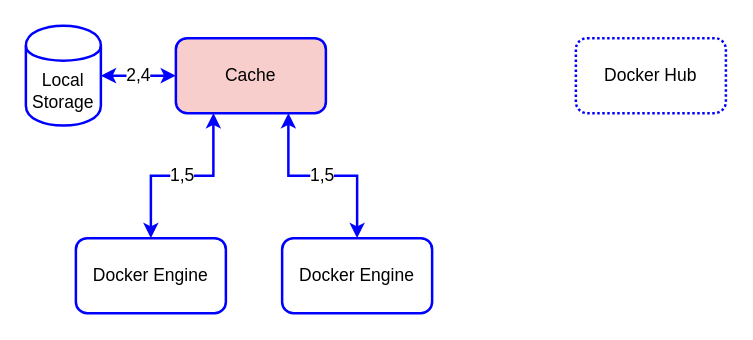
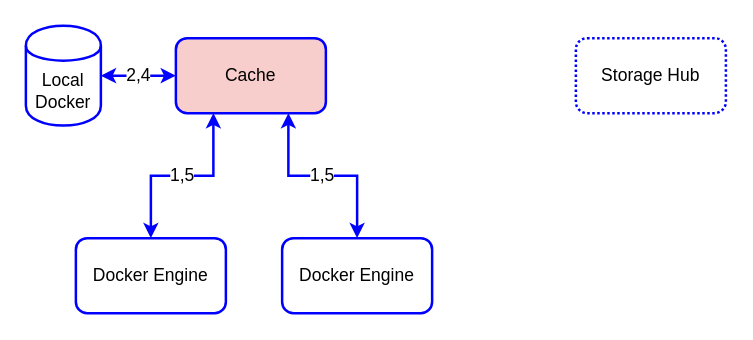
- <mxCell id="5" value="Docker Hub" style="rounded=1;whiteSpace=wrap;html=1;strokeWidth=2;fontSize=14;strokeColor=#0000FF;dashed=1;dashPattern=1 1;" vertex="1" parent="1"><mxGeometry x="460" y="30" width="120" height="60" as="geometry" /></mxCell>
+ <mxCell id="5" value="Storage Hub" style="rounded=1;whiteSpace=wrap;html=1;strokeWidth=2;fontSize=14;strokeColor=#0000FF;dashed=1;dashPattern=1 1;" vertex="1" parent="1"><mxGeometry x="460" y="30" width="120" height="60" as="geometry" /></mxCell>
- <mxCell id="4" value="Local Storage" style="shape=cylinder;whiteSpace=wrap;html=1;boundedLbl=1;backgroundOutline=1;strokeWidth=2;fontSize=14;strokeColor=#0000FF;" vertex="1" parent="1"><mxGeometry x="20" y="20" width="60" height="80" as="geometry" /></mxCell>
+ <mxCell id="4" value="Local Docker" style="shape=cylinder;whiteSpace=wrap;html=1;boundedLbl=1;backgroundOutline=1;strokeWidth=2;fontSize=14;strokeColor=#0000FF;" vertex="1" parent="1"><mxGeometry x="20" y="20" width="60" height="80" as="geometry" /></mxCell>
